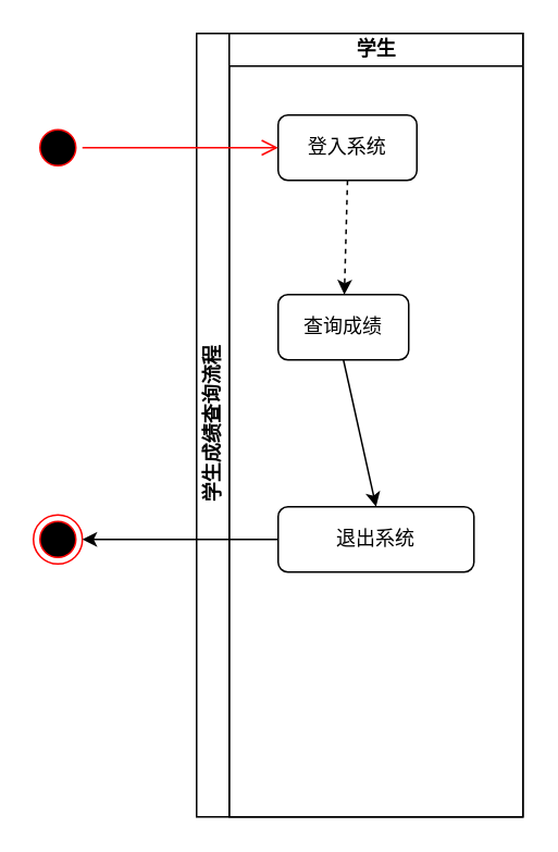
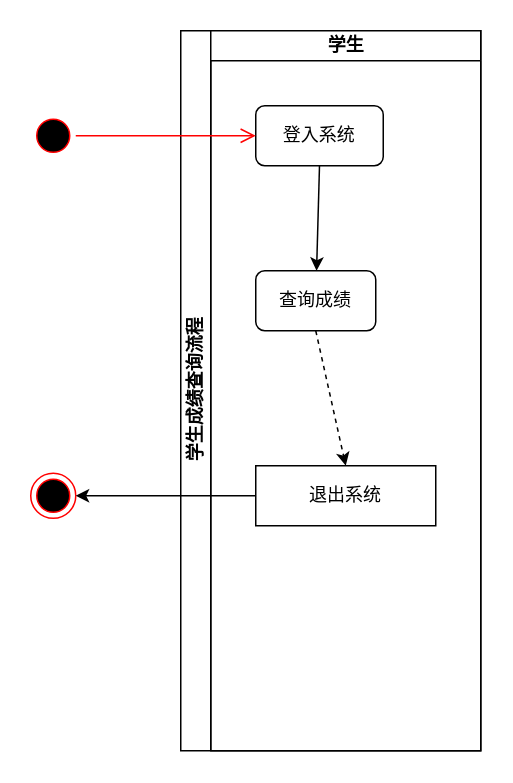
- <mxCell id="7" value="" style="endArrow=classic;html=1;fontSize=12;exitX=0.5;exitY=1;exitDx=0;exitDy=0;dashed=1;" edge="1" parent="3" source="4" target="5"><mxGeometry width="50" height="50" relative="1" as="geometry"><mxPoint x="90" y="160" as="sourcePoint" /><mxPoint x="140" y="110" as="targetPoint" /></mxGeometry></mxCell>
+ <mxCell id="7" value="" style="endArrow=classic;html=1;fontSize=12;exitX=0.5;exitY=1;exitDx=0;exitDy=0;" edge="1" parent="3" source="4" target="5"><mxGeometry width="50" height="50" relative="1" as="geometry"><mxPoint x="90" y="160" as="sourcePoint" /><mxPoint x="140" y="110" as="targetPoint" /></mxGeometry></mxCell>
- <mxCell id="8" value="" style="endArrow=classic;html=1;fontSize=12;exitX=0.5;exitY=1;exitDx=0;exitDy=0;entryX=0.5;entryY=0;entryDx=0;entryDy=0;" edge="1" parent="3" source="5" target="6"><mxGeometry width="50" height="50" relative="1" as="geometry"><mxPoint x="90" y="280" as="sourcePoint" /><mxPoint x="140" y="230" as="targetPoint" /></mxGeometry></mxCell>
+ <mxCell id="8" value="" style="endArrow=classic;html=1;fontSize=12;exitX=0.5;exitY=1;exitDx=0;exitDy=0;entryX=0.5;entryY=0;entryDx=0;entryDy=0;dashed=1;" edge="1" parent="3" source="5" target="6"><mxGeometry width="50" height="50" relative="1" as="geometry"><mxPoint x="90" y="280" as="sourcePoint" /><mxPoint x="140" y="230" as="targetPoint" /></mxGeometry></mxCell>
- <mxCell id="6" value="退出系统" style="rounded=1;whiteSpace=wrap;html=1;fontSize=12;" vertex="1" parent="3"><mxGeometry x="30" y="290" width="120" height="40" as="geometry" /></mxCell>
+ <mxCell id="6" value="退出系统" style="whiteSpace=wrap;html=1;fontSize=12;rounded=0;" vertex="1" parent="3"><mxGeometry x="30" y="290" width="120" height="40" as="geometry" /></mxCell>
